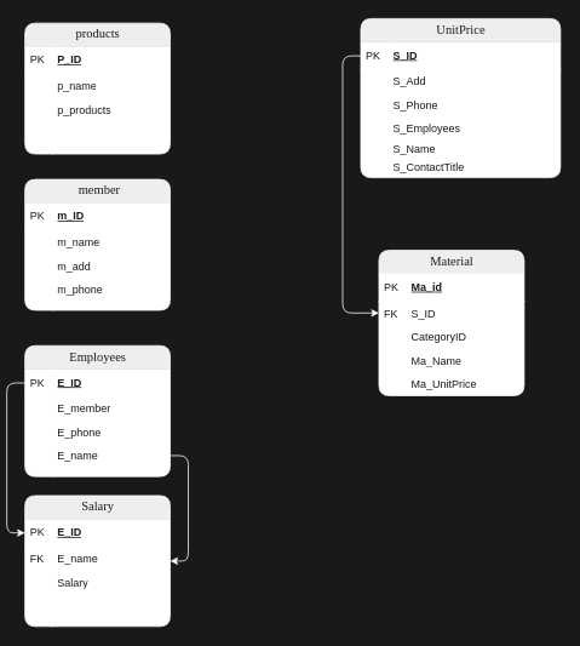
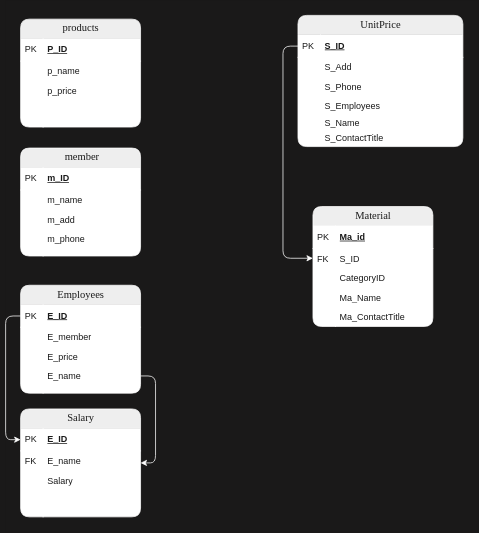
- <mxCell id="7" value="p_products" style="shape=partialRectangle;top=0;left=0;right=0;bottom=0;html=1;align=left;verticalAlign=top;fillColor=none;spacingLeft=34;spacingRight=4;whiteSpace=wrap;overflow=hidden;rotatable=0;points=[[0,0.5],[1,0.5]];portConstraint=eastwest;dropTarget=0;rounded=1;labelBackgroundColor=none;strokeColor=#FFFFFF;fontColor=#1A1A1A;" parent="2" vertex="1"><mxGeometry y="82" width="160" height="26" as="geometry" /></mxCell>
+ <mxCell id="7" value="p_price" style="shape=partialRectangle;top=0;left=0;right=0;bottom=0;html=1;align=left;verticalAlign=top;fillColor=none;spacingLeft=34;spacingRight=4;whiteSpace=wrap;overflow=hidden;rotatable=0;points=[[0,0.5],[1,0.5]];portConstraint=eastwest;dropTarget=0;rounded=1;labelBackgroundColor=none;strokeColor=#FFFFFF;fontColor=#1A1A1A;" parent="2" vertex="1"><mxGeometry y="82" width="160" height="26" as="geometry" /></mxCell>
- <mxCell id="68" value="Ma_UnitPrice" style="shape=partialRectangle;top=0;left=0;right=0;bottom=0;html=1;align=left;verticalAlign=top;fillColor=none;spacingLeft=34;spacingRight=4;whiteSpace=wrap;overflow=hidden;rotatable=0;points=[[0,0.5],[1,0.5]];portConstraint=eastwest;dropTarget=0;rounded=1;labelBackgroundColor=none;strokeColor=#FFFFFF;fontColor=#1A1A1A;" vertex="1" parent="59"><mxGeometry y="134" width="160" height="26" as="geometry" /></mxCell>
+ <mxCell id="68" value="Ma_ContactTitle" style="shape=partialRectangle;top=0;left=0;right=0;bottom=0;html=1;align=left;verticalAlign=top;fillColor=none;spacingLeft=34;spacingRight=4;whiteSpace=wrap;overflow=hidden;rotatable=0;points=[[0,0.5],[1,0.5]];portConstraint=eastwest;dropTarget=0;rounded=1;labelBackgroundColor=none;strokeColor=#FFFFFF;fontColor=#1A1A1A;" vertex="1" parent="59"><mxGeometry y="134" width="160" height="26" as="geometry" /></mxCell>
- <mxCell id="29" value="E_phone" style="shape=partialRectangle;top=0;left=0;right=0;bottom=0;html=1;align=left;verticalAlign=top;fillColor=none;spacingLeft=34;spacingRight=4;whiteSpace=wrap;overflow=hidden;rotatable=0;points=[[0,0.5],[1,0.5]];portConstraint=eastwest;dropTarget=0;rounded=1;labelBackgroundColor=none;strokeColor=#FFFFFF;fontColor=#1A1A1A;" vertex="1" parent="24"><mxGeometry y="82" width="160" height="26" as="geometry" /></mxCell>
+ <mxCell id="29" value="E_price" style="shape=partialRectangle;top=0;left=0;right=0;bottom=0;html=1;align=left;verticalAlign=top;fillColor=none;spacingLeft=34;spacingRight=4;whiteSpace=wrap;overflow=hidden;rotatable=0;points=[[0,0.5],[1,0.5]];portConstraint=eastwest;dropTarget=0;rounded=1;labelBackgroundColor=none;strokeColor=#FFFFFF;fontColor=#1A1A1A;" vertex="1" parent="24"><mxGeometry y="82" width="160" height="26" as="geometry" /></mxCell>
